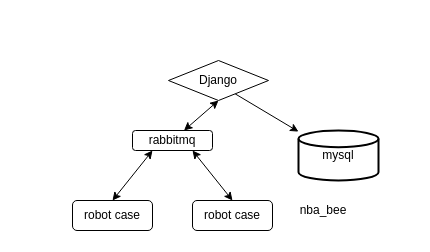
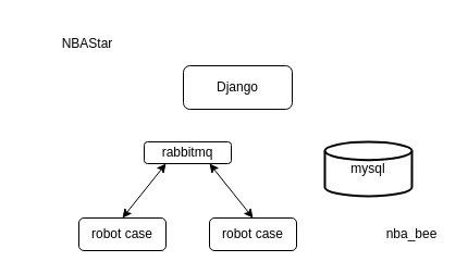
+ <mxCell id="2" value="NBAStar" style="rounded=1;whiteSpace=wrap;html=1;fontSize=12;glass=0;strokeWidth=1;shadow=0;fillColor=none;strokeColor=none;" vertex="1" parent="1"><mxGeometry x="20" y="20" width="120" height="40" as="geometry" /></mxCell>
- <mxCell id="5" value="&lt;span&gt;Django&lt;/span&gt;" style="rhombus;whiteSpace=wrap;html=1;fontSize=12;glass=0;strokeWidth=1;shadow=0;" vertex="1" parent="1"><mxGeometry x="168" y="60" width="100" height="40" as="geometry" /></mxCell>
+ <mxCell id="5" value="&lt;span&gt;Django&lt;/span&gt;" style="rounded=1;whiteSpace=wrap;html=1;fontSize=12;glass=0;strokeWidth=1;shadow=0;" vertex="1" parent="1"><mxGeometry x="168" y="60" width="100" height="40" as="geometry" /></mxCell>
- <mxCell id="4" style="edgeStyle=none;rounded=0;orthogonalLoop=1;jettySize=auto;html=1;exitX=0.75;exitY=1;exitDx=0;exitDy=0;startArrow=none;startFill=0;" edge="1" parent="1" source="5" target="12"><mxGeometry relative="1" as="geometry" /></mxCell>
- <mxCell id="3" style="edgeStyle=none;rounded=0;orthogonalLoop=1;jettySize=auto;html=1;exitX=0.5;exitY=1;exitDx=0;exitDy=0;startArrow=classic;startFill=1;" edge="1" parent="1" source="5" target="10"><mxGeometry relative="1" as="geometry" /></mxCell>
- <mxCell id="11" value="nba_bee" style="rounded=1;whiteSpace=wrap;html=1;fontSize=12;glass=0;strokeWidth=1;shadow=0;fillColor=none;strokeColor=none;" vertex="1" parent="1"><mxGeometry x="293" y="195" width="60" height="30" as="geometry" /></mxCell>
+ <mxCell id="11" value="nba_bee" style="rounded=1;whiteSpace=wrap;html=1;fontSize=12;glass=0;strokeWidth=1;shadow=0;fillColor=none;strokeColor=none;" vertex="1" parent="1"><mxGeometry x="348" y="200" width="60" height="30" as="geometry" /></mxCell>
